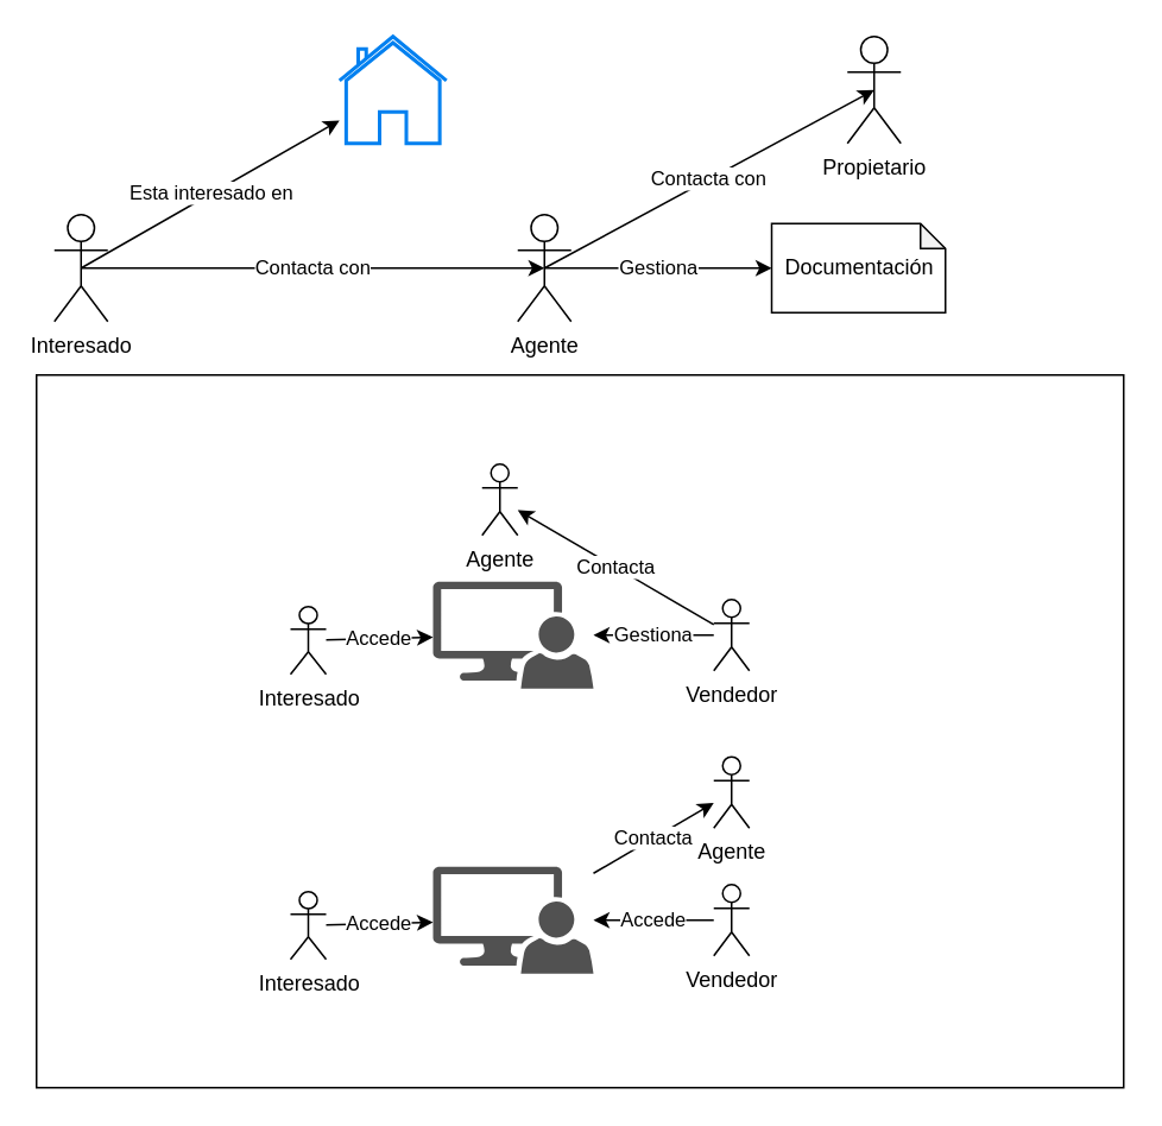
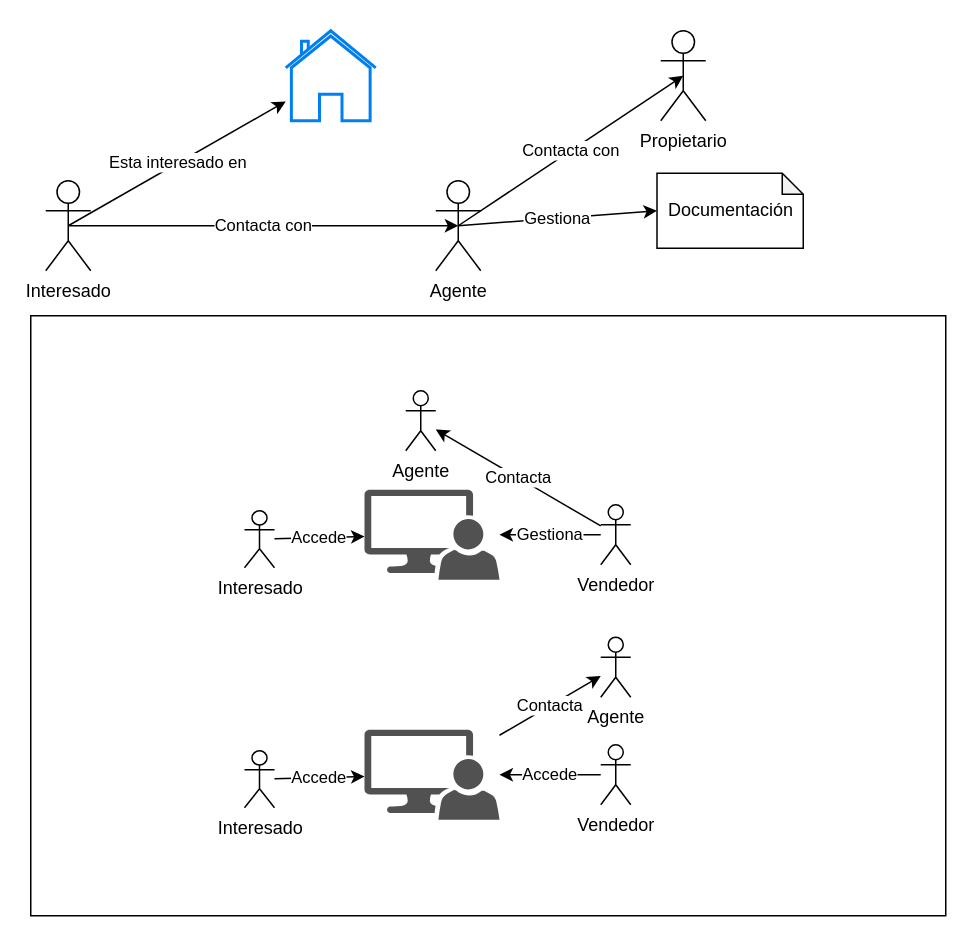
- <mxCell id="8" value="Propietario" style="shape=umlActor;verticalLabelPosition=bottom;labelBackgroundColor=#ffffff;verticalAlign=top;html=1;outlineConnect=0;" vertex="1" parent="1"><mxGeometry x="475" y="20" width="30" height="60" as="geometry" /></mxCell>
+ <mxCell id="8" value="Propietario" style="shape=umlActor;verticalLabelPosition=bottom;labelBackgroundColor=#ffffff;verticalAlign=top;html=1;outlineConnect=0;" vertex="1" parent="1"><mxGeometry x="440" y="20" width="30" height="60" as="geometry" /></mxCell>
- <mxCell id="10" value="Documentación" style="shape=note;whiteSpace=wrap;html=1;backgroundOutline=1;darkOpacity=0.05;size=14;" vertex="1" parent="1"><mxGeometry x="432.5" y="125" width="97.5" height="50" as="geometry" /></mxCell>
+ <mxCell id="10" value="Documentación" style="shape=note;whiteSpace=wrap;html=1;backgroundOutline=1;darkOpacity=0.05;size=14;" vertex="1" parent="1"><mxGeometry x="437.5" y="115" width="97.5" height="50" as="geometry" /></mxCell>
